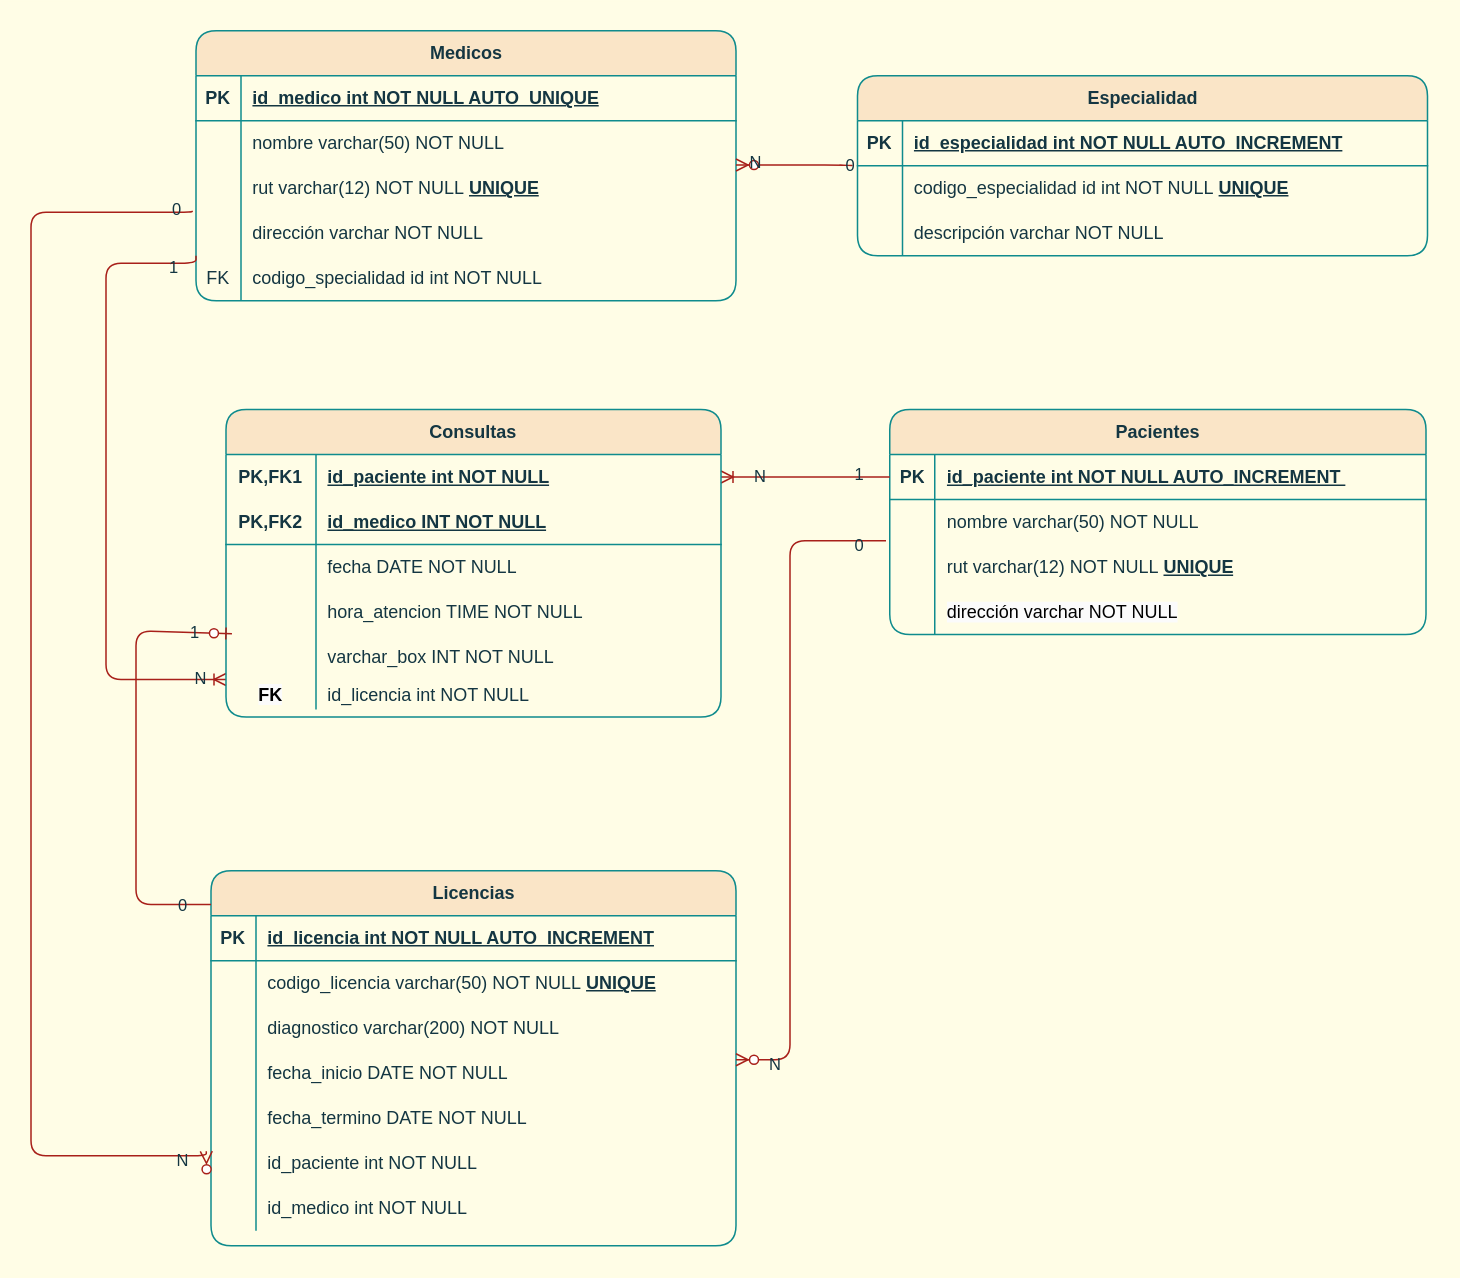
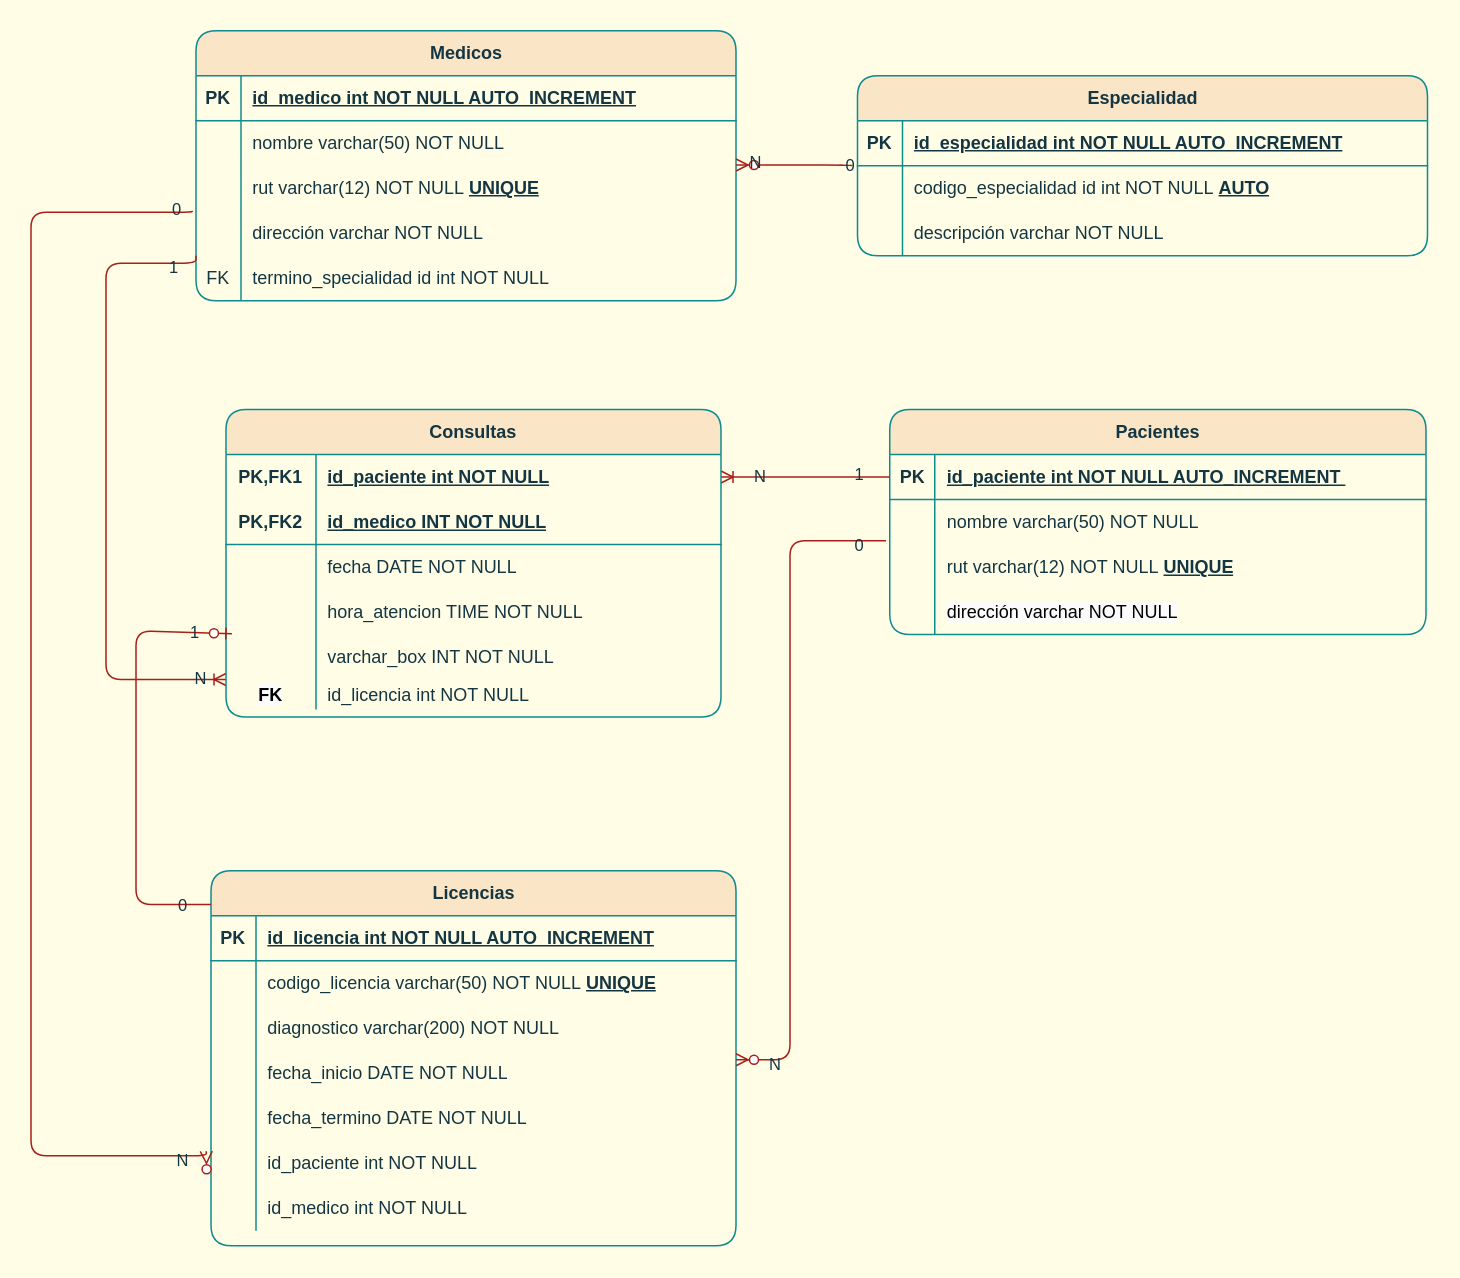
- <mxCell id="18" value="id_medico&amp;nbsp;int NOT NULL AUTO_UNIQUE" style="shape=partialRectangle;connectable=0;fillColor=none;top=0;left=0;bottom=0;right=0;align=left;spacingLeft=6;fontStyle=5;overflow=hidden;whiteSpace=wrap;html=1;rounded=1;labelBackgroundColor=none;strokeColor=#0F8B8D;fontColor=#143642;" parent="16" vertex="1"><mxGeometry x="30" width="330" height="30" as="geometry"><mxRectangle width="330" height="30" as="alternateBounds" /></mxGeometry></mxCell>
+ <mxCell id="18" value="id_medico&amp;nbsp;int NOT NULL AUTO_INCREMENT" style="shape=partialRectangle;connectable=0;fillColor=none;top=0;left=0;bottom=0;right=0;align=left;spacingLeft=6;fontStyle=5;overflow=hidden;whiteSpace=wrap;html=1;rounded=1;labelBackgroundColor=none;strokeColor=#0F8B8D;fontColor=#143642;" parent="16" vertex="1"><mxGeometry x="30" width="330" height="30" as="geometry"><mxRectangle width="330" height="30" as="alternateBounds" /></mxGeometry></mxCell>
- <mxCell id="37" value="codigo_especialidad&amp;nbsp;id&amp;nbsp;int NOT NULL&amp;nbsp;&lt;span style=&quot;font-weight: 700; text-decoration-line: underline;&quot;&gt;UNIQUE&lt;/span&gt;" style="shape=partialRectangle;connectable=0;fillColor=none;top=0;left=0;bottom=0;right=0;align=left;spacingLeft=6;overflow=hidden;whiteSpace=wrap;html=1;rounded=1;labelBackgroundColor=none;strokeColor=#0F8B8D;fontColor=#143642;" parent="35" vertex="1"><mxGeometry x="30" width="350" height="30" as="geometry"><mxRectangle width="350" height="30" as="alternateBounds" /></mxGeometry></mxCell>
+ <mxCell id="37" value="codigo_especialidad&amp;nbsp;id&amp;nbsp;int NOT NULL&amp;nbsp;&lt;span style=&quot;font-weight: 700; text-decoration-line: underline;&quot;&gt;AUTO&lt;/span&gt;" style="shape=partialRectangle;connectable=0;fillColor=none;top=0;left=0;bottom=0;right=0;align=left;spacingLeft=6;overflow=hidden;whiteSpace=wrap;html=1;rounded=1;labelBackgroundColor=none;strokeColor=#0F8B8D;fontColor=#143642;" parent="35" vertex="1"><mxGeometry x="30" width="350" height="30" as="geometry"><mxRectangle width="350" height="30" as="alternateBounds" /></mxGeometry></mxCell>
- <mxCell id="30" value="codigo_specialidad&amp;nbsp;id&amp;nbsp;int NOT NULL" style="shape=partialRectangle;connectable=0;fillColor=none;top=0;left=0;bottom=0;right=0;align=left;spacingLeft=6;overflow=hidden;whiteSpace=wrap;html=1;rounded=1;labelBackgroundColor=none;strokeColor=#0F8B8D;fontColor=#143642;" parent="28" vertex="1"><mxGeometry x="30" width="330" height="30" as="geometry"><mxRectangle width="330" height="30" as="alternateBounds" /></mxGeometry></mxCell>
+ <mxCell id="30" value="termino_specialidad&amp;nbsp;id&amp;nbsp;int NOT NULL" style="shape=partialRectangle;connectable=0;fillColor=none;top=0;left=0;bottom=0;right=0;align=left;spacingLeft=6;overflow=hidden;whiteSpace=wrap;html=1;rounded=1;labelBackgroundColor=none;strokeColor=#0F8B8D;fontColor=#143642;" parent="28" vertex="1"><mxGeometry x="30" width="330" height="30" as="geometry"><mxRectangle width="330" height="30" as="alternateBounds" /></mxGeometry></mxCell>
